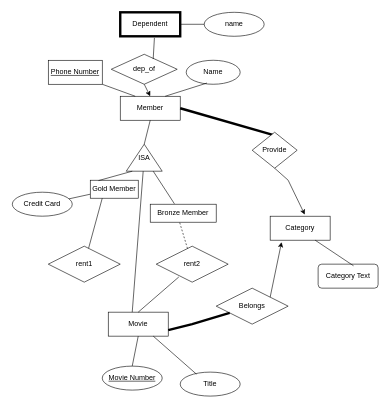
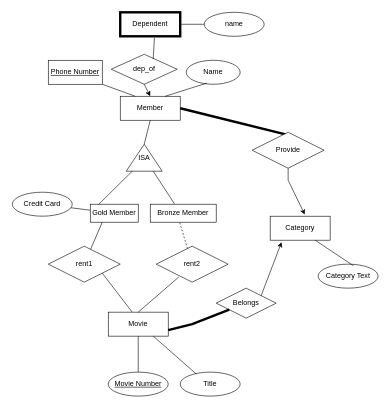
- <mxCell id="14" value="Provide" style="shape=rhombus;perimeter=rhombusPerimeter;whiteSpace=wrap;html=1;align=center;" vertex="1" parent="1"><mxGeometry x="420" y="220" width="75" height="60" as="geometry" /></mxCell>
+ <mxCell id="14" value="Provide" style="shape=rhombus;perimeter=rhombusPerimeter;whiteSpace=wrap;html=1;align=center;" vertex="1" parent="1"><mxGeometry x="420" y="220" width="120" height="60" as="geometry" /></mxCell>
- <mxCell id="18" value="Gold Member" style="whiteSpace=wrap;html=1;align=center;" vertex="1" parent="1"><mxGeometry x="150" y="300" width="80" height="30" as="geometry" /></mxCell>
+ <mxCell id="18" value="Gold Member" style="whiteSpace=wrap;html=1;align=center;" vertex="1" parent="1"><mxGeometry x="150" y="340" width="80" height="30" as="geometry" /></mxCell>
- <mxCell id="33" value="" style="endArrow=none;html=1;rounded=0;exitX=0.4;exitY=0;exitDx=0;exitDy=0;exitPerimeter=0;" edge="1" parent="1" source="5" target="20"><mxGeometry width="50" height="50" relative="1" as="geometry"><mxPoint x="300" y="460" as="sourcePoint" /><mxPoint x="350" y="410" as="targetPoint" /></mxGeometry></mxCell>
+ <mxCell id="33" value="" style="endArrow=none;html=1;rounded=0;entryX=1;entryY=1;entryDx=0;entryDy=0;exitX=0.4;exitY=0;exitDx=0;exitDy=0;exitPerimeter=0;" edge="1" parent="1" source="5" target="30"><mxGeometry width="50" height="50" relative="1" as="geometry"><mxPoint x="300" y="460" as="sourcePoint" /><mxPoint x="350" y="410" as="targetPoint" /></mxGeometry></mxCell>
- <mxCell id="10" value="Category Text" style="whiteSpace=wrap;html=1;align=center;rounded=1;" vertex="1" parent="1"><mxGeometry x="530" y="440" width="100" height="40" as="geometry" /></mxCell>
+ <mxCell id="10" value="Category Text" style="ellipse;whiteSpace=wrap;html=1;align=center;" vertex="1" parent="1"><mxGeometry x="530" y="440" width="100" height="40" as="geometry" /></mxCell>
- <mxCell id="11" value="Belongs" style="shape=rhombus;perimeter=rhombusPerimeter;whiteSpace=wrap;html=1;align=center;" vertex="1" parent="1"><mxGeometry x="360" y="480" width="120" height="60" as="geometry" /></mxCell>
+ <mxCell id="11" value="Belongs" style="shape=rhombus;perimeter=rhombusPerimeter;whiteSpace=wrap;html=1;align=center;" vertex="1" parent="1"><mxGeometry x="360" y="480" width="100" height="50" as="geometry" /></mxCell>
- <mxCell id="2" value="Movie Number" style="ellipse;whiteSpace=wrap;html=1;align=center;fontStyle=4;" vertex="1" parent="1"><mxGeometry x="170" y="610" width="100" height="40" as="geometry" /></mxCell>
+ <mxCell id="2" value="Movie Number" style="ellipse;whiteSpace=wrap;html=1;align=center;fontStyle=4;" vertex="1" parent="1"><mxGeometry x="180" y="620" width="100" height="40" as="geometry" /></mxCell>
